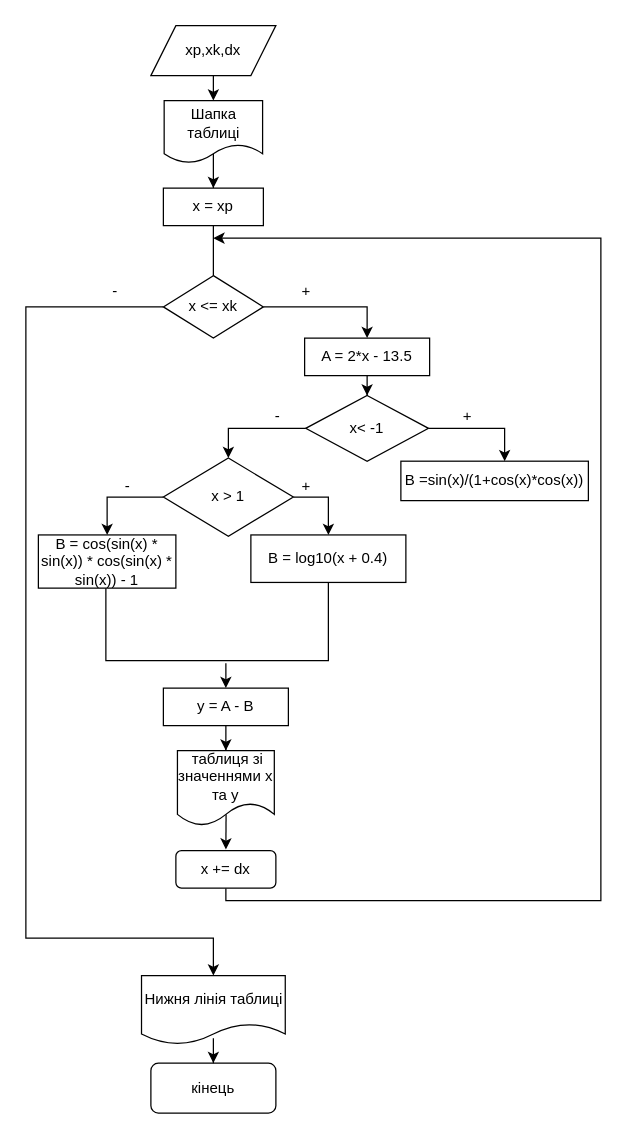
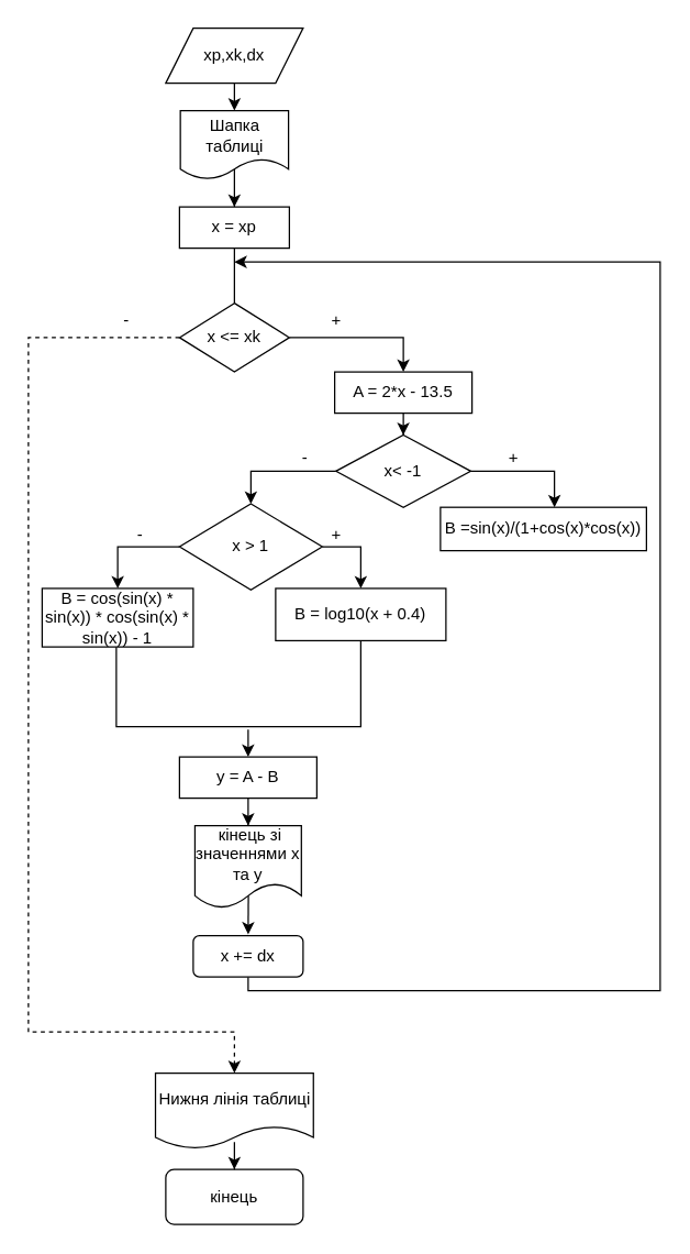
- <mxCell id="7" value="" style="edgeStyle=orthogonalEdgeStyle;rounded=0;orthogonalLoop=1;jettySize=auto;html=1;strokeColor=#000000;entryX=0.5;entryY=0;entryDx=0;entryDy=0;" parent="1" source="8" target="34" edge="1"><mxGeometry relative="1" as="geometry"><Array as="points"><mxPoint x="20" y="245" /><mxPoint x="20" y="750" /><mxPoint x="170" y="750" /></Array></mxGeometry></mxCell>
+ <mxCell id="7" value="" style="edgeStyle=orthogonalEdgeStyle;rounded=0;orthogonalLoop=1;jettySize=auto;html=1;strokeColor=#000000;entryX=0.5;entryY=0;entryDx=0;entryDy=0;dashed=1;" parent="1" source="8" target="34" edge="1"><mxGeometry relative="1" as="geometry"><Array as="points"><mxPoint x="20" y="245" /><mxPoint x="20" y="750" /><mxPoint x="170" y="750" /></Array></mxGeometry></mxCell>
- <mxCell id="29" value="&amp;nbsp;таблиця зі значеннями x та y" style="shape=document;whiteSpace=wrap;html=1;boundedLbl=1;" parent="1" vertex="1"><mxGeometry x="141.25" y="600" width="77.5" height="60" as="geometry" /></mxCell>
+ <mxCell id="29" value="&amp;nbsp;кінець зі значеннями x та y" style="shape=document;whiteSpace=wrap;html=1;boundedLbl=1;" parent="1" vertex="1"><mxGeometry x="141.25" y="600" width="77.5" height="60" as="geometry" /></mxCell>
